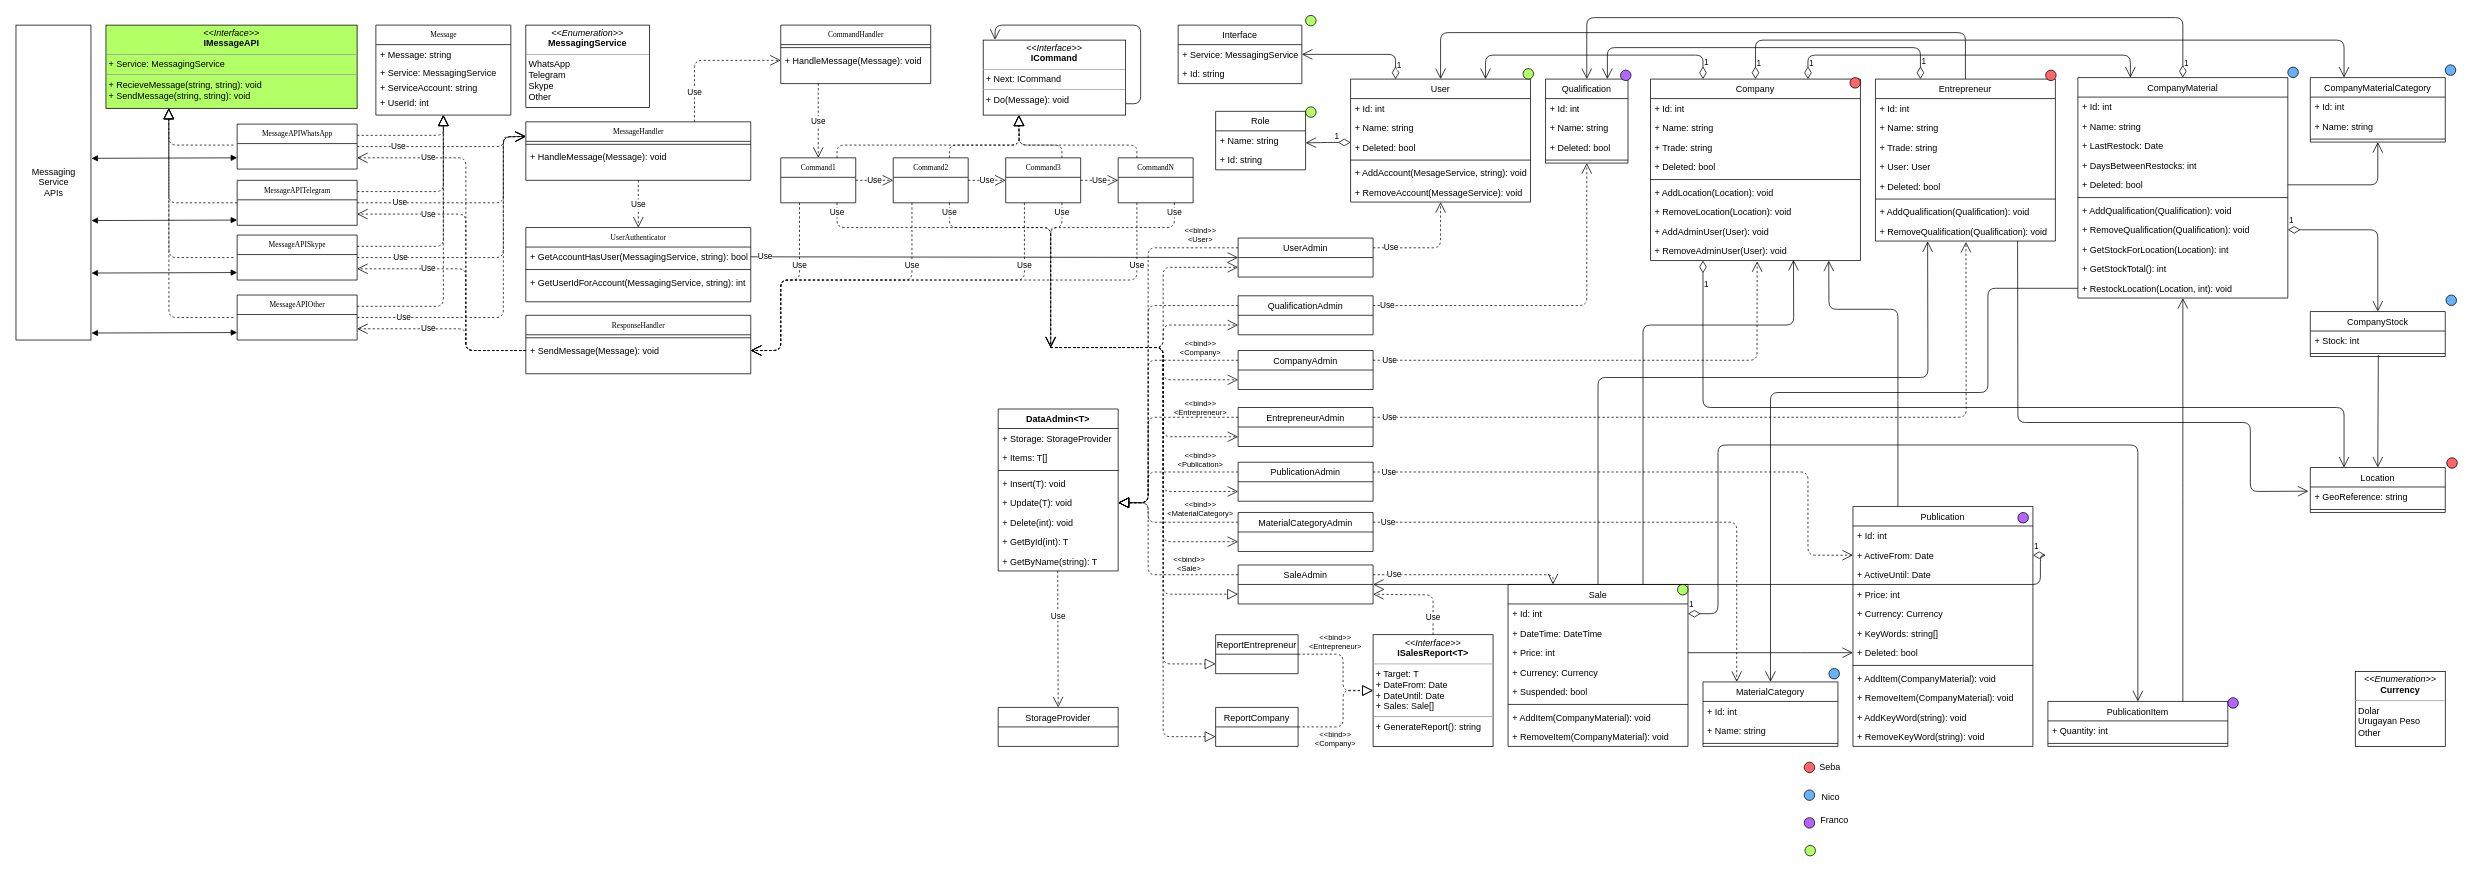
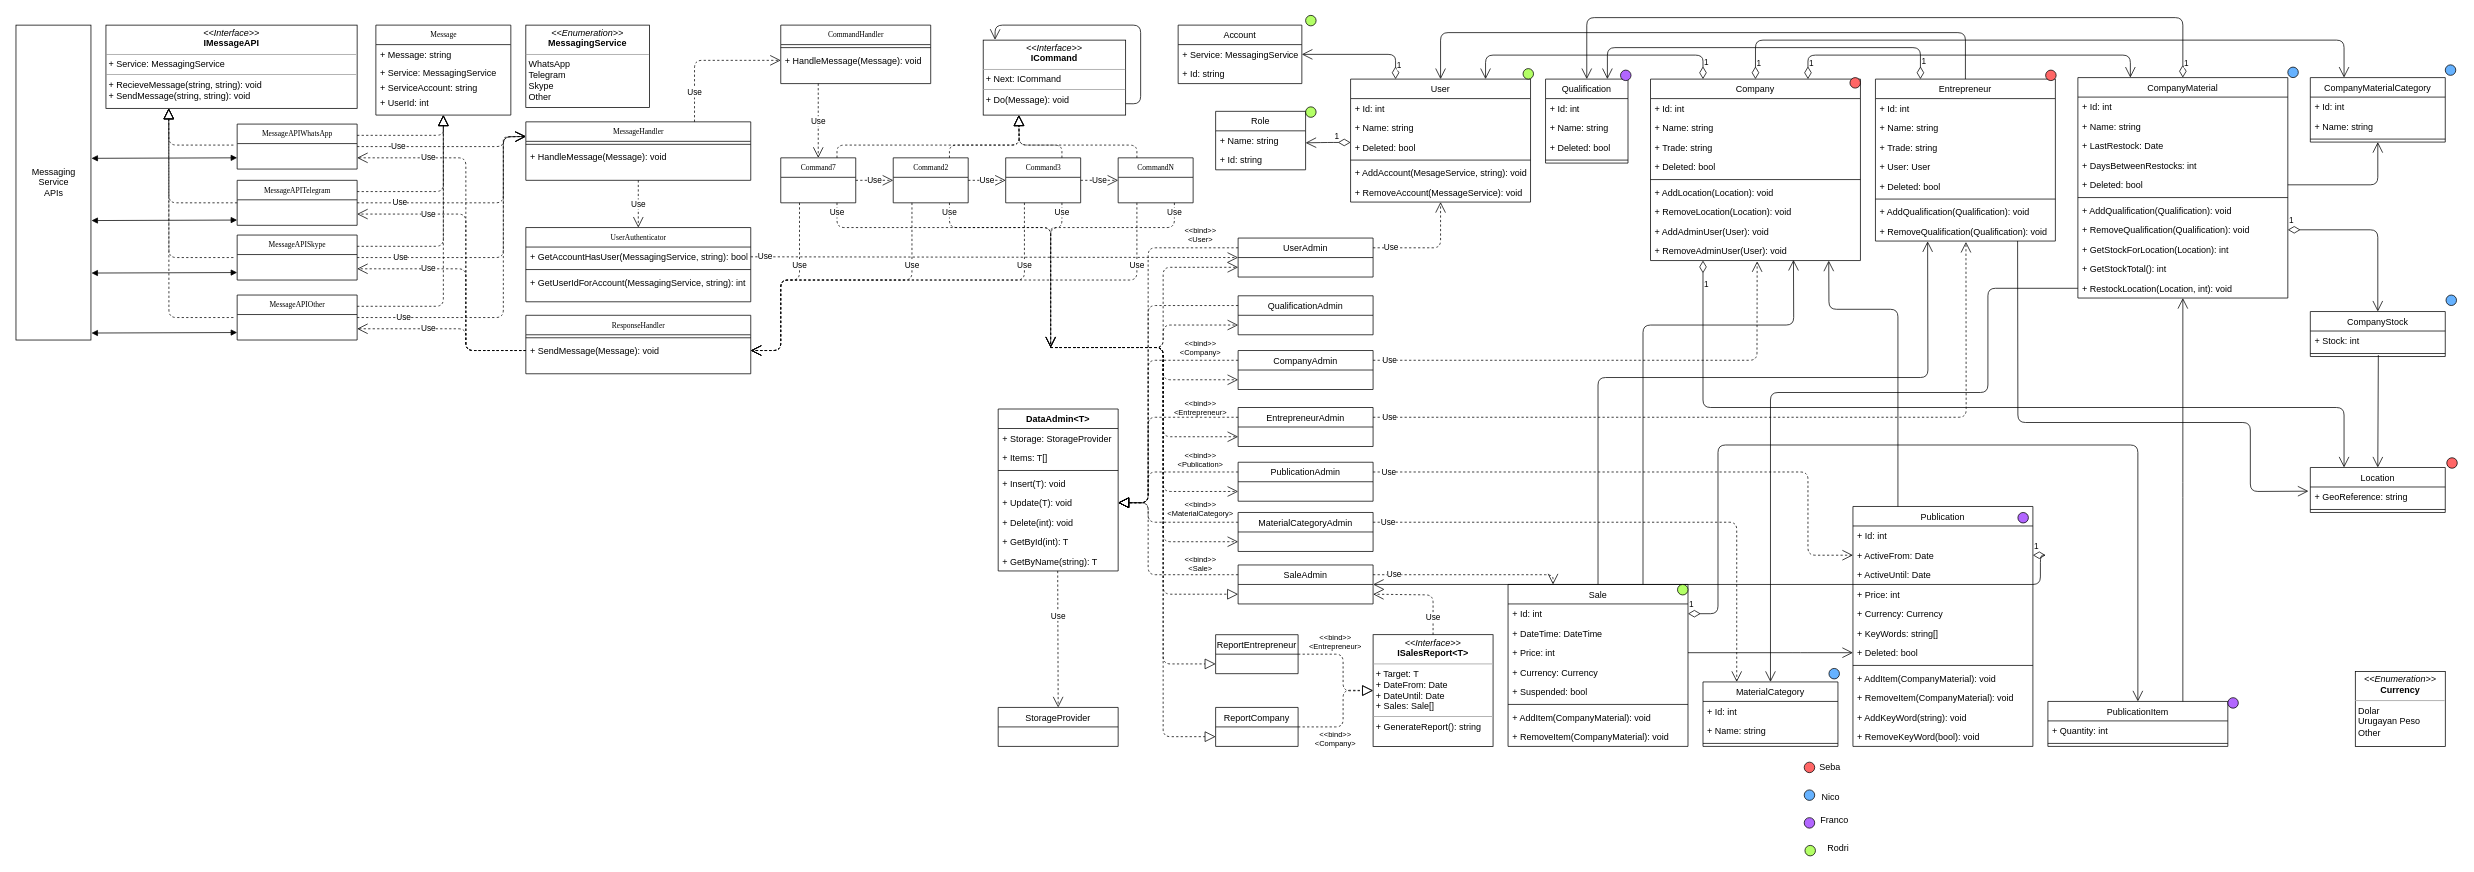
- <mxCell id="239" value="Interface" style="swimlane;fontStyle=0;childLayout=stackLayout;horizontal=1;startSize=26;fillColor=none;horizontalStack=0;resizeParent=1;resizeParentMax=0;resizeLast=0;collapsible=1;marginBottom=0;" parent="1" vertex="1"><mxGeometry x="1570" y="33" width="165" height="78" as="geometry" /></mxCell>
+ <mxCell id="239" value="Account" style="swimlane;fontStyle=0;childLayout=stackLayout;horizontal=1;startSize=26;fillColor=none;horizontalStack=0;resizeParent=1;resizeParentMax=0;resizeLast=0;collapsible=1;marginBottom=0;" parent="1" vertex="1"><mxGeometry x="1570" y="33" width="165" height="78" as="geometry" /></mxCell>
- <mxCell id="5" value="&lt;p style=&quot;margin: 0px ; margin-top: 4px ; text-align: center&quot;&gt;&lt;i&gt;&amp;lt;&amp;lt;Interface&amp;gt;&amp;gt;&lt;/i&gt;&lt;br&gt;&lt;b&gt;IMessageAPI&lt;/b&gt;&lt;/p&gt;&lt;hr size=&quot;1&quot;&gt;&lt;p style=&quot;margin: 0px ; margin-left: 4px&quot;&gt;+ Service: MessagingService&lt;/p&gt;&lt;hr size=&quot;1&quot;&gt;&lt;p style=&quot;margin: 0px ; margin-left: 4px&quot;&gt;+ RecieveMessage(string, string): void&lt;/p&gt;&lt;p style=&quot;margin: 0px ; margin-left: 4px&quot;&gt;+ SendMessage(string, string): void&lt;/p&gt;" style="verticalAlign=top;align=left;overflow=fill;fontSize=12;fontFamily=Helvetica;html=1;rounded=0;shadow=0;comic=0;labelBackgroundColor=none;strokeWidth=1;fillColor=#b3ff66;" parent="3" vertex="1"><mxGeometry width="335" height="111" as="geometry" /></mxCell>
+ <mxCell id="5" value="&lt;p style=&quot;margin: 0px ; margin-top: 4px ; text-align: center&quot;&gt;&lt;i&gt;&amp;lt;&amp;lt;Interface&amp;gt;&amp;gt;&lt;/i&gt;&lt;br&gt;&lt;b&gt;IMessageAPI&lt;/b&gt;&lt;/p&gt;&lt;hr size=&quot;1&quot;&gt;&lt;p style=&quot;margin: 0px ; margin-left: 4px&quot;&gt;+ Service: MessagingService&lt;/p&gt;&lt;hr size=&quot;1&quot;&gt;&lt;p style=&quot;margin: 0px ; margin-left: 4px&quot;&gt;+ RecieveMessage(string, string): void&lt;/p&gt;&lt;p style=&quot;margin: 0px ; margin-left: 4px&quot;&gt;+ SendMessage(string, string): void&lt;/p&gt;" style="verticalAlign=top;align=left;overflow=fill;fontSize=12;fontFamily=Helvetica;html=1;rounded=0;shadow=0;comic=0;labelBackgroundColor=none;strokeWidth=1" parent="3" vertex="1"><mxGeometry width="335" height="111" as="geometry" /></mxCell>
- <mxCell id="46" value="Command1" style="swimlane;html=1;fontStyle=0;childLayout=stackLayout;horizontal=1;startSize=26;fillColor=none;horizontalStack=0;resizeParent=1;resizeLast=0;collapsible=1;marginBottom=0;swimlaneFillColor=#ffffff;rounded=0;shadow=0;comic=0;labelBackgroundColor=none;strokeWidth=1;fontFamily=Verdana;fontSize=10;align=center;" parent="1" vertex="1"><mxGeometry x="1040" y="210" width="100" height="60" as="geometry" /></mxCell>
+ <mxCell id="46" value="Command7" style="swimlane;html=1;fontStyle=0;childLayout=stackLayout;horizontal=1;startSize=26;fillColor=none;horizontalStack=0;resizeParent=1;resizeLast=0;collapsible=1;marginBottom=0;swimlaneFillColor=#ffffff;rounded=0;shadow=0;comic=0;labelBackgroundColor=none;strokeWidth=1;fontFamily=Verdana;fontSize=10;align=center;" parent="1" vertex="1"><mxGeometry x="1040" y="210" width="100" height="60" as="geometry" /></mxCell>
- <mxCell id="76" value="Use" style="endArrow=open;endSize=12;dashed=0;html=1;exitX=1;exitY=0.5;exitDx=0;exitDy=0;entryX=0;entryY=0.5;entryDx=0;entryDy=0;" parent="1" source="38" target="59" edge="1"><mxGeometry x="-0.941" width="160" relative="1" as="geometry"><mxPoint x="1030" y="338" as="sourcePoint" /><mxPoint x="1190" y="338" as="targetPoint" /><Array as="points" /><mxPoint as="offset" /></mxGeometry></mxCell>
+ <mxCell id="76" value="Use" style="endArrow=open;endSize=12;dashed=1;html=1;exitX=1;exitY=0.5;exitDx=0;exitDy=0;entryX=0;entryY=0.5;entryDx=0;entryDy=0;" parent="1" source="38" target="59" edge="1"><mxGeometry x="-0.941" width="160" relative="1" as="geometry"><mxPoint x="1030" y="338" as="sourcePoint" /><mxPoint x="1190" y="338" as="targetPoint" /><Array as="points" /><mxPoint as="offset" /></mxGeometry></mxCell>
- <mxCell id="109" value="Use" style="endArrow=open;endSize=12;dashed=1;html=1;entryX=0.5;entryY=1;entryDx=0;entryDy=0;exitX=1;exitY=0.25;exitDx=0;exitDy=0;" parent="1" source="60" target="119" edge="1"><mxGeometry x="-0.921" width="160" relative="1" as="geometry"><mxPoint x="2010" y="283" as="sourcePoint" /><mxPoint x="2170" y="283" as="targetPoint" /><Array as="points"><mxPoint x="2115" y="407" /></Array><mxPoint as="offset" /></mxGeometry></mxCell>
- <mxCell id="237" value="&amp;lt;&amp;lt;bind&amp;gt;&amp;gt;&lt;br style=&quot;font-size: 10px&quot;&gt;&amp;lt;Sale&amp;gt;" style="text;html=1;strokeColor=none;fillColor=none;align=center;verticalAlign=middle;whiteSpace=wrap;rounded=0;fontSize=10;" parent="1" vertex="1"><mxGeometry x="1535" y="741" width="100" height="20" as="geometry" /></mxCell>
+ <mxCell id="237" value="&amp;lt;&amp;lt;bind&amp;gt;&amp;gt;&lt;br style=&quot;font-size: 10px&quot;&gt;&amp;lt;Sale&amp;gt;" style="text;html=1;strokeColor=none;fillColor=none;align=center;verticalAlign=middle;whiteSpace=wrap;rounded=0;fontSize=10;" parent="1" vertex="1"><mxGeometry x="1550" y="741" width="100" height="20" as="geometry" /></mxCell>
- <mxCell id="191" value="+ RemoveKeyWord(string): void" style="text;strokeColor=none;fillColor=none;align=left;verticalAlign=top;spacingLeft=4;spacingRight=4;overflow=hidden;rotatable=0;points=[[0,0.5],[1,0.5]];portConstraint=eastwest;" parent="179" vertex="1"><mxGeometry y="294" width="240" height="26" as="geometry" /></mxCell>
+ <mxCell id="191" value="+ RemoveKeyWord(bool): void" style="text;strokeColor=none;fillColor=none;align=left;verticalAlign=top;spacingLeft=4;spacingRight=4;overflow=hidden;rotatable=0;points=[[0,0.5],[1,0.5]];portConstraint=eastwest;" parent="179" vertex="1"><mxGeometry y="294" width="240" height="26" as="geometry" /></mxCell>
+ <mxCell id="255" value="Rodri" style="text;html=1;align=center;verticalAlign=middle;resizable=0;points=[];autosize=1;strokeColor=none;" vertex="1" parent="1"><mxGeometry x="2430" y="1121" width="40" height="20" as="geometry" /></mxCell>
